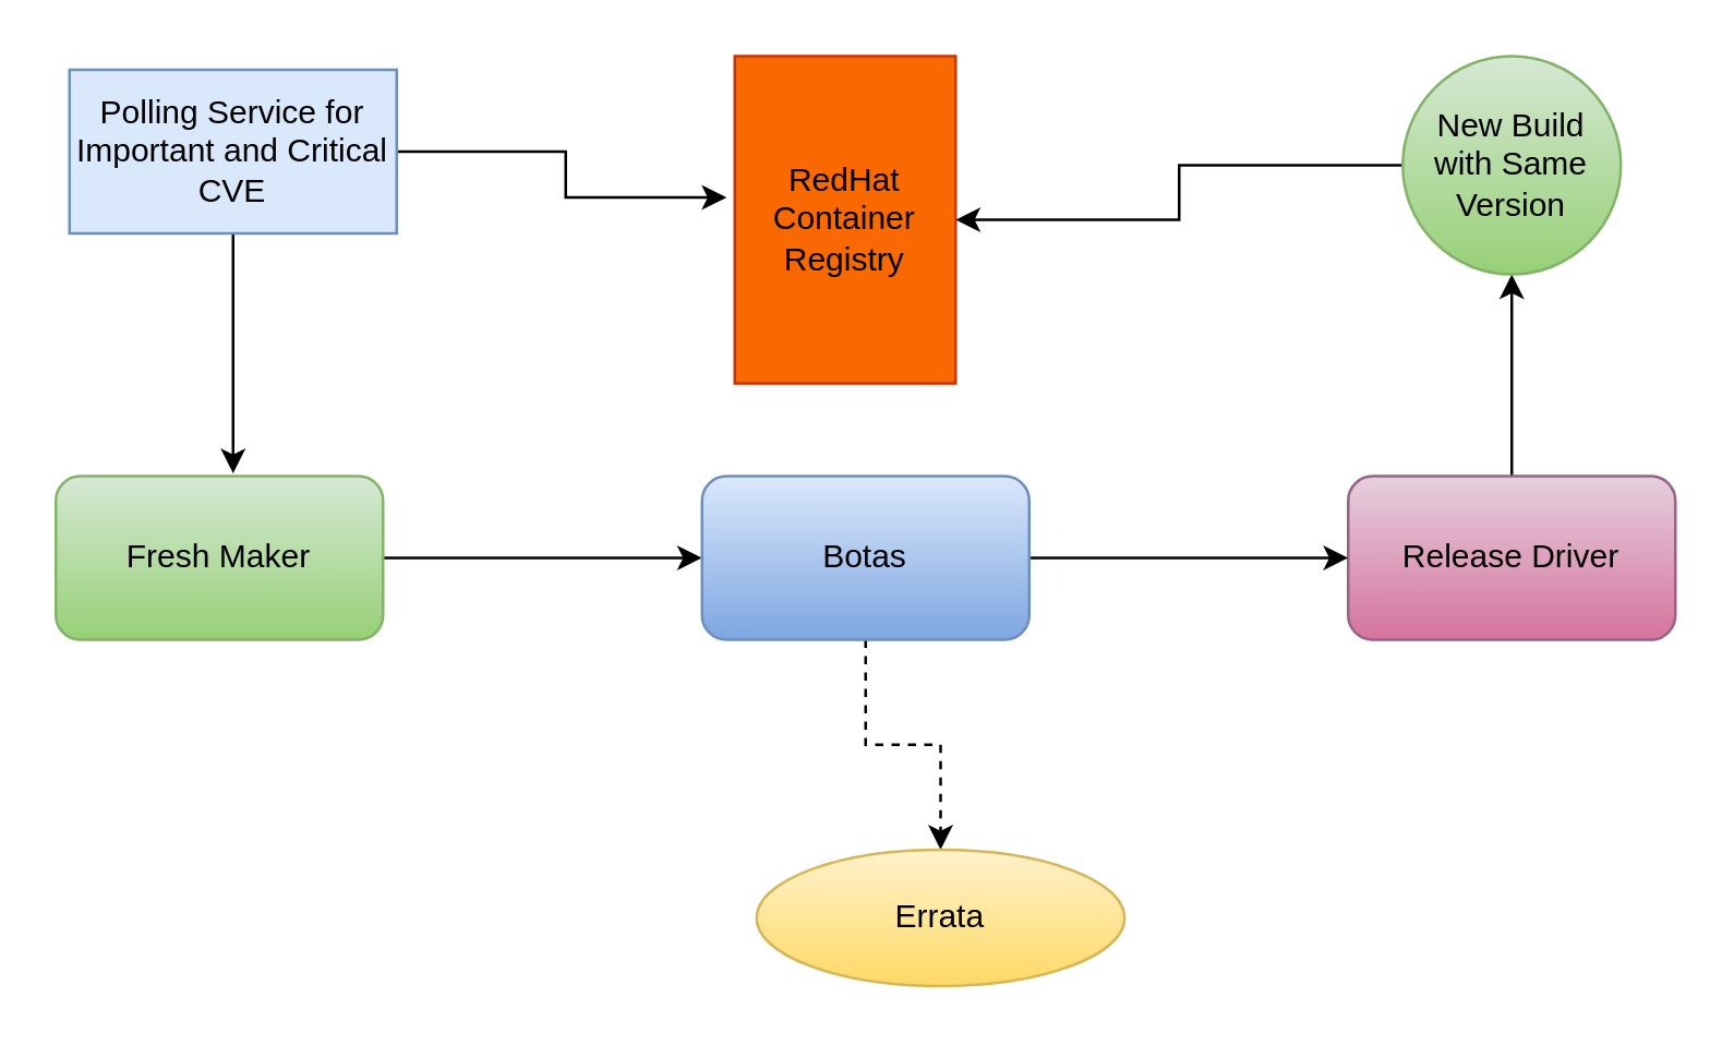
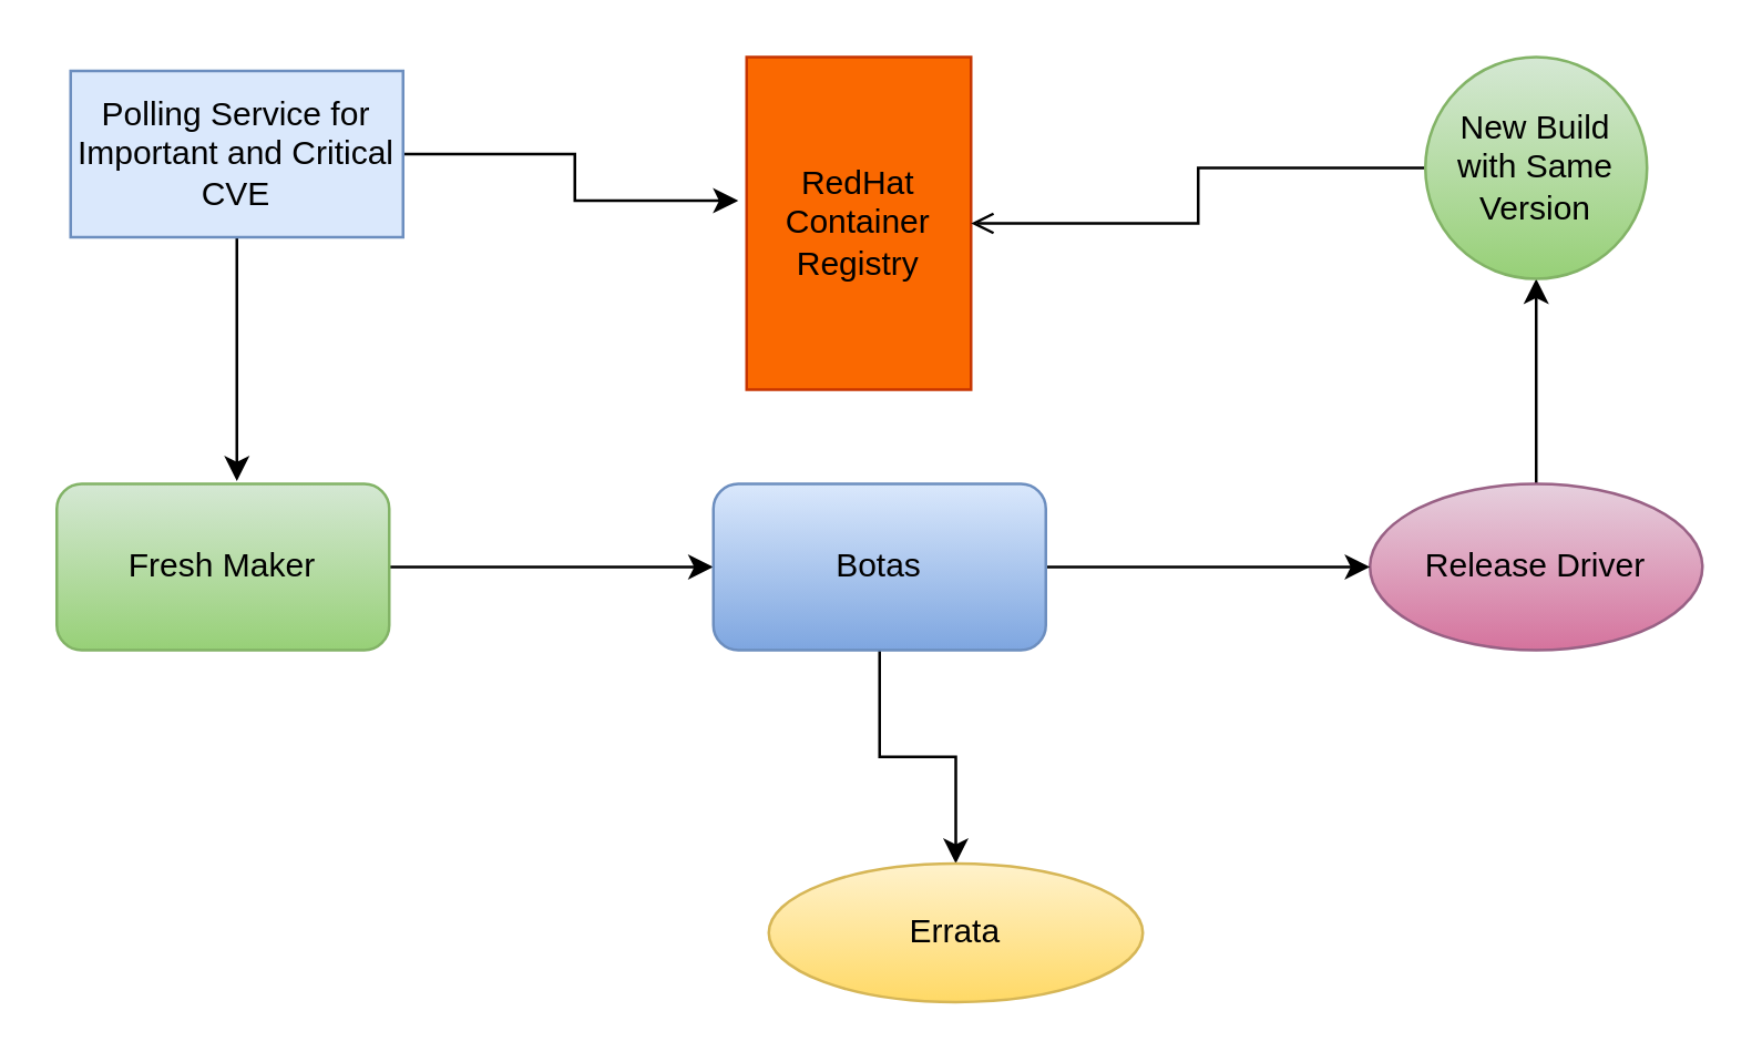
- <mxCell id="11" style="edgeStyle=orthogonalEdgeStyle;rounded=0;orthogonalLoop=1;jettySize=auto;html=1;entryX=1;entryY=0.5;entryDx=0;entryDy=0;" edge="1" parent="1" source="12" target="9"><mxGeometry relative="1" as="geometry" /></mxCell>
+ <mxCell id="11" style="edgeStyle=orthogonalEdgeStyle;rounded=0;orthogonalLoop=1;jettySize=auto;html=1;entryX=1;entryY=0.5;entryDx=0;entryDy=0;endArrow=open;" edge="1" parent="1" source="12" target="9"><mxGeometry relative="1" as="geometry" /></mxCell>
- <mxCell id="5" value="Release Driver" style="rounded=1;whiteSpace=wrap;html=1;fillColor=#e6d0de;gradientColor=#d5739d;strokeColor=#996185;" vertex="1" parent="1"><mxGeometry x="494" y="174" width="120" height="60" as="geometry" /></mxCell>
+ <mxCell id="5" value="Release Driver" style="ellipse;whiteSpace=wrap;html=1;fillColor=#e6d0de;gradientColor=#d5739d;strokeColor=#996185;" vertex="1" parent="1"><mxGeometry x="494" y="174" width="120" height="60" as="geometry" /></mxCell>
- <mxCell id="6" value="" style="edgeStyle=orthogonalEdgeStyle;rounded=0;orthogonalLoop=1;jettySize=auto;html=1;dashed=1;" edge="1" parent="1" source="8" target="10"><mxGeometry relative="1" as="geometry" /></mxCell>
+ <mxCell id="6" value="" style="edgeStyle=orthogonalEdgeStyle;rounded=0;orthogonalLoop=1;jettySize=auto;html=1;" edge="1" parent="1" source="8" target="10"><mxGeometry relative="1" as="geometry" /></mxCell>
